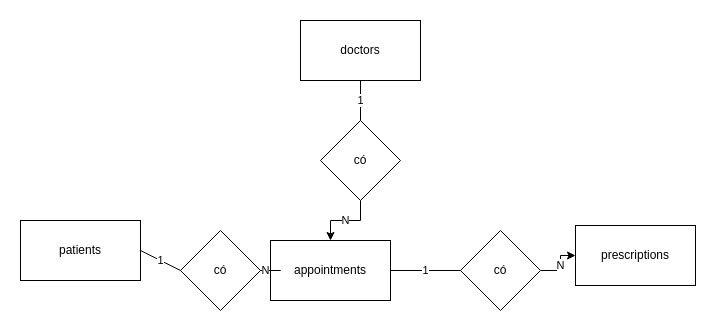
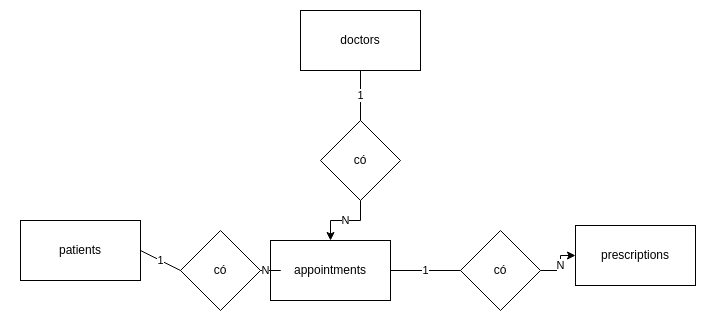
- <mxCell id="3" value="doctors" style="rounded=0;whiteSpace=wrap;html=1;" vertex="1" parent="1"><mxGeometry x="300" y="20" width="120" height="60" as="geometry" /></mxCell>
+ <mxCell id="3" value="doctors" style="rounded=0;whiteSpace=wrap;html=1;" vertex="1" parent="1"><mxGeometry x="300" y="10" width="120" height="60" as="geometry" /></mxCell>
